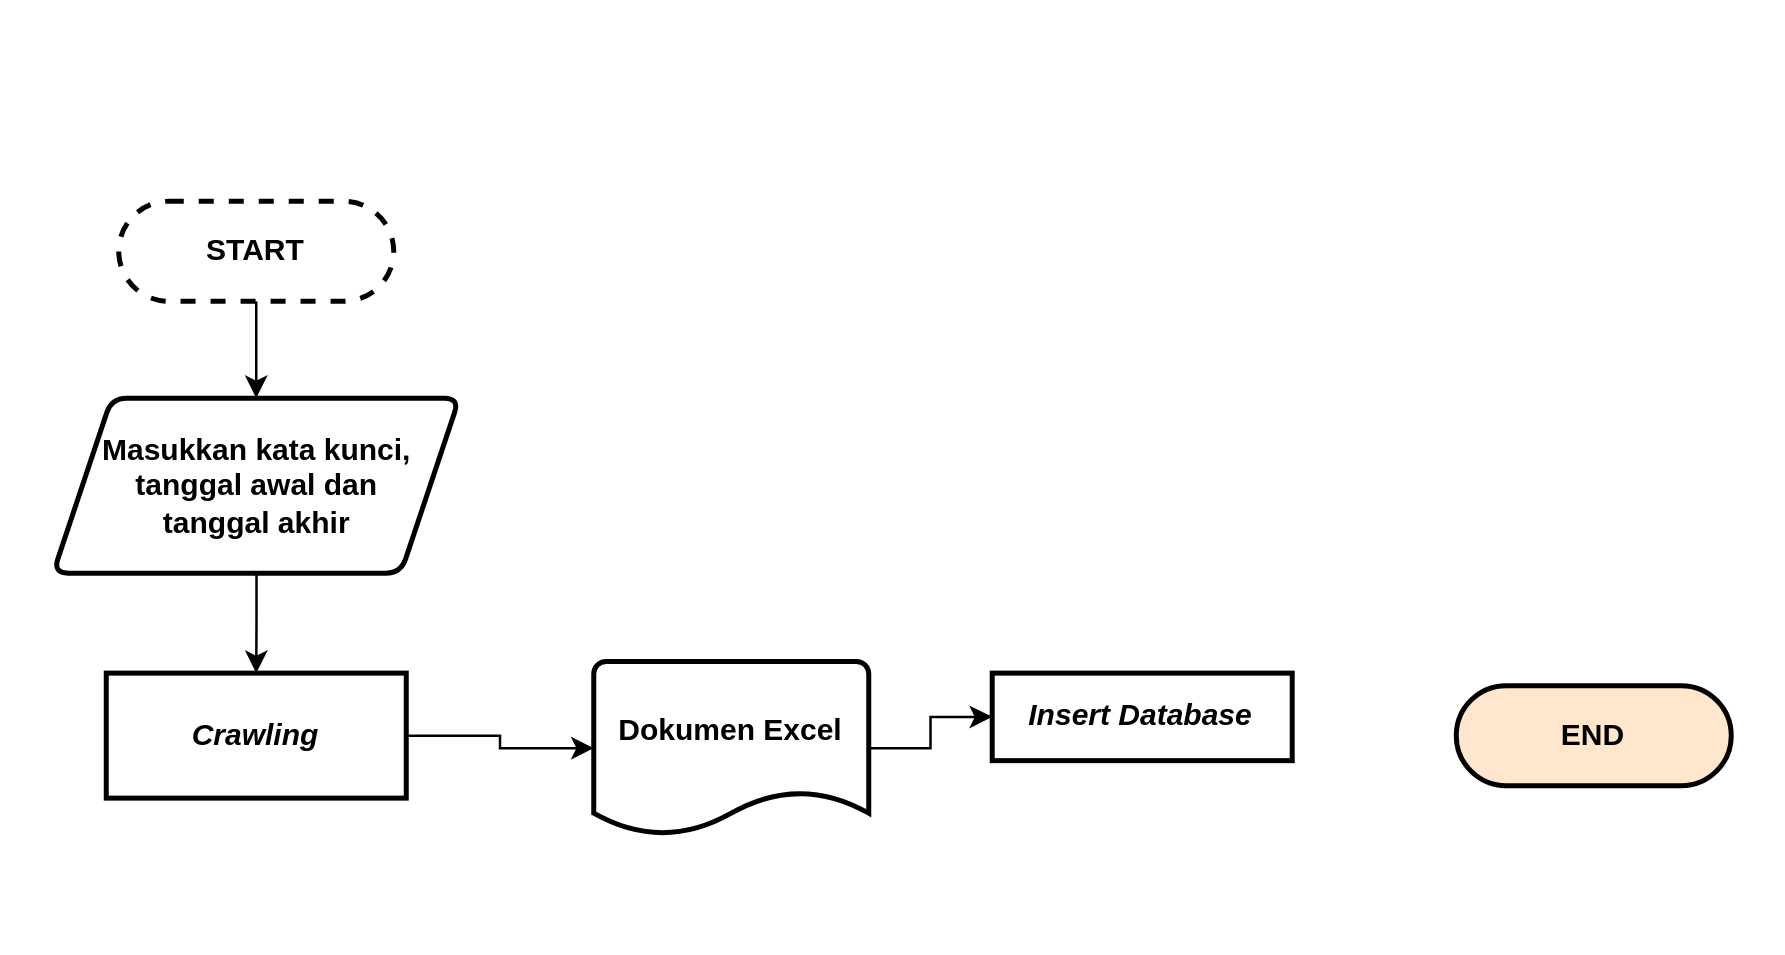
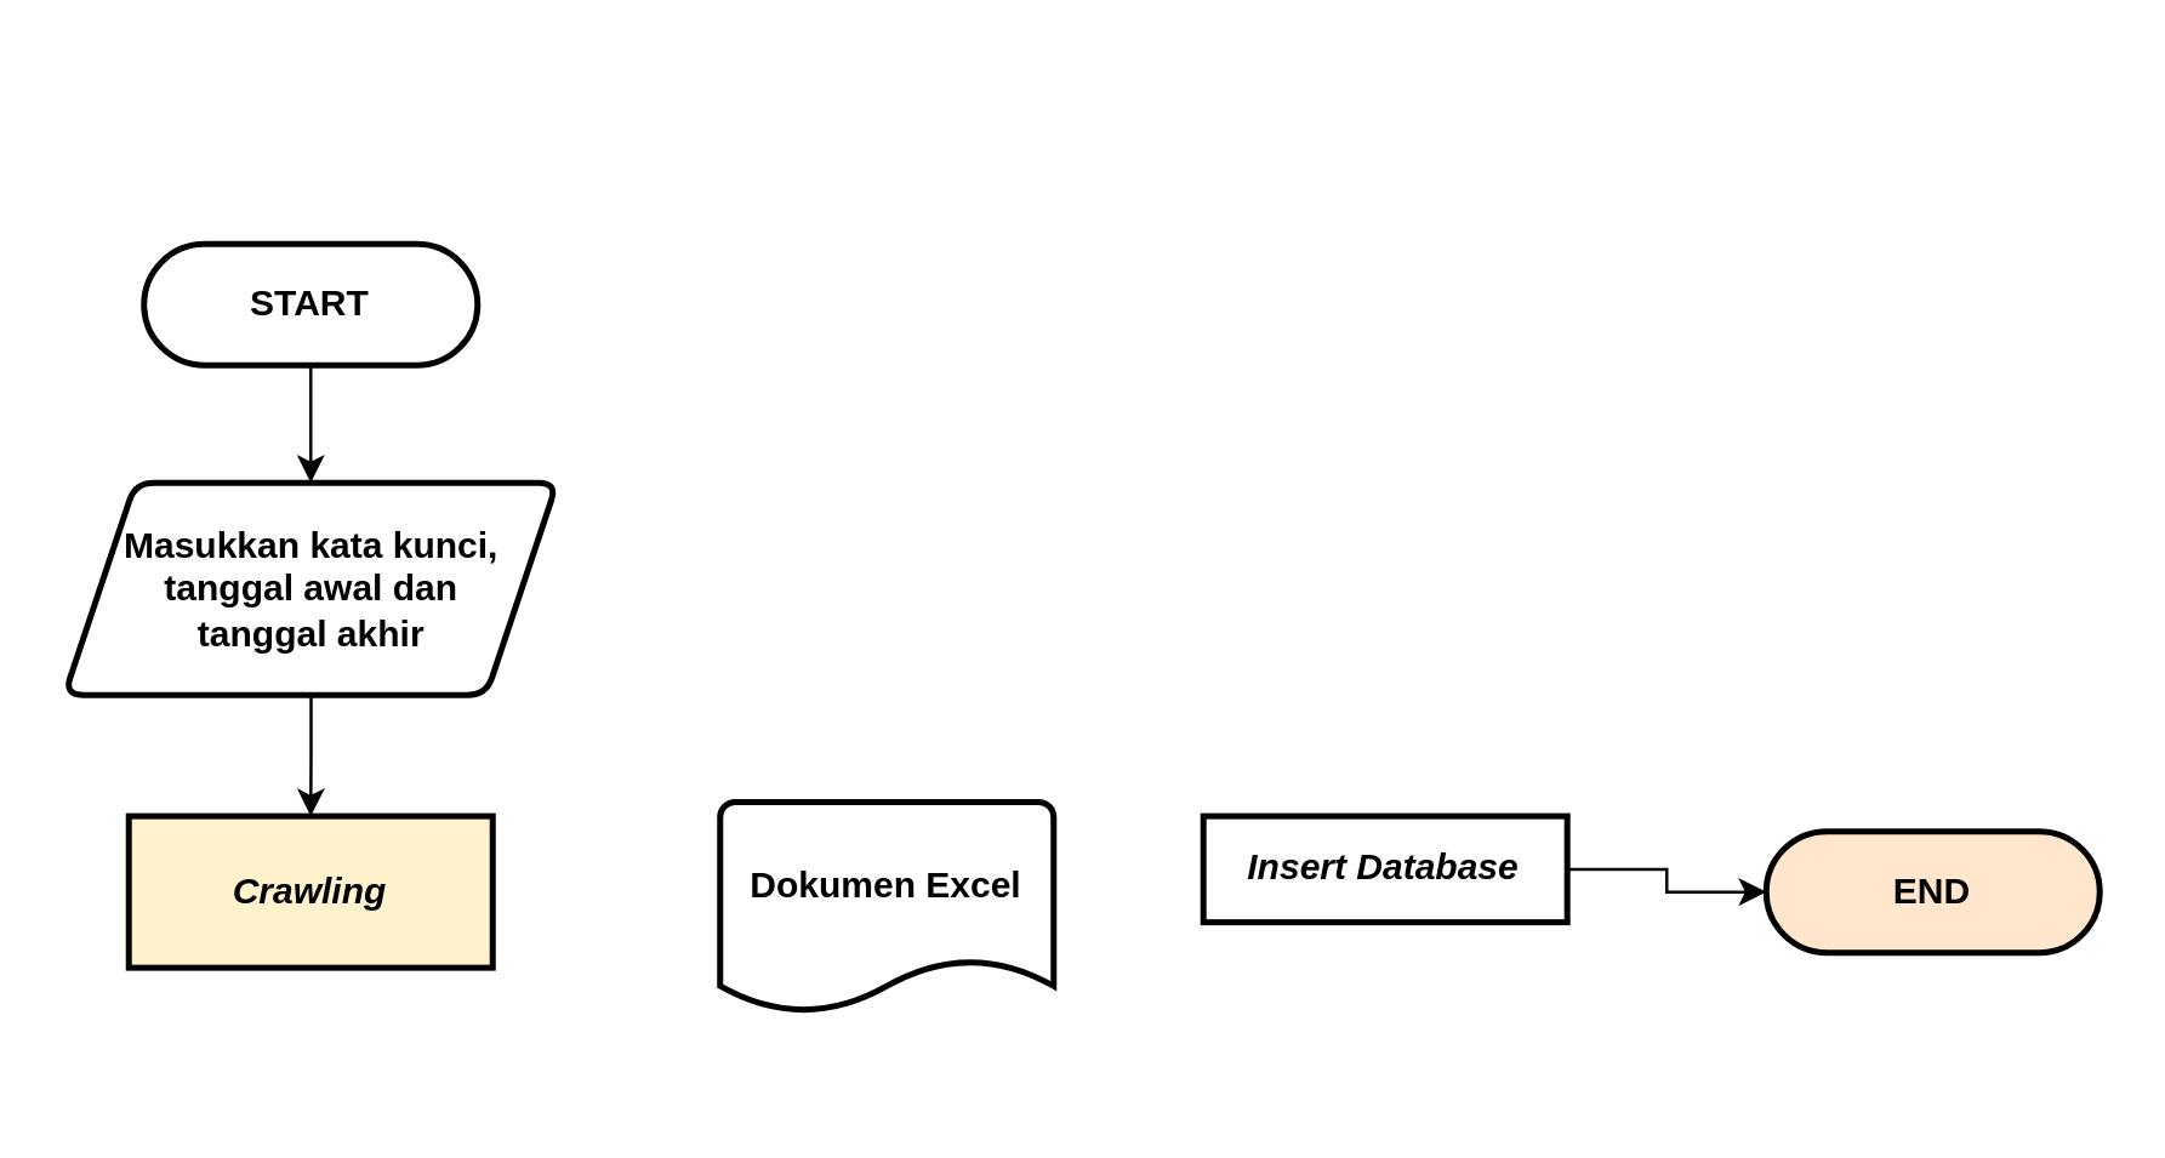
- <mxCell id="3" value="&lt;b style=&quot;font-size: 12px;&quot;&gt;START&lt;/b&gt;" style="rounded=1;whiteSpace=wrap;html=1;absoluteArcSize=1;arcSize=140;strokeWidth=2;fontSize=12;dashed=1;" parent="1" vertex="1"><mxGeometry x="47" y="80" width="110" height="40" as="geometry" /></mxCell>
+ <mxCell id="3" value="&lt;b style=&quot;font-size: 12px;&quot;&gt;START&lt;/b&gt;" style="rounded=1;whiteSpace=wrap;html=1;absoluteArcSize=1;arcSize=140;strokeWidth=2;fontSize=12;" parent="1" vertex="1"><mxGeometry x="47" y="80" width="110" height="40" as="geometry" /></mxCell>
+ <mxCell id="5" style="edgeStyle=orthogonalEdgeStyle;rounded=0;orthogonalLoop=1;jettySize=auto;html=1;entryX=0;entryY=0.5;entryDx=0;entryDy=0;fontSize=12;" parent="1" source="6" target="13" edge="1"><mxGeometry relative="1" as="geometry" /></mxCell>
- <mxCell id="10" value="&lt;b&gt;&lt;i&gt;Crawling&lt;/i&gt;&lt;/b&gt;" style="rounded=1;whiteSpace=wrap;html=1;absoluteArcSize=1;arcSize=0;strokeWidth=2;fontSize=12;" parent="1" vertex="1"><mxGeometry x="42" y="268.75" width="120" height="50" as="geometry" /></mxCell>
+ <mxCell id="10" value="&lt;b&gt;&lt;i&gt;Crawling&lt;/i&gt;&lt;/b&gt;" style="rounded=1;whiteSpace=wrap;html=1;absoluteArcSize=1;arcSize=0;strokeWidth=2;fontSize=12;fillColor=#fff2cc;" parent="1" vertex="1"><mxGeometry x="42" y="268.75" width="120" height="50" as="geometry" /></mxCell>
- <mxCell id="9" style="edgeStyle=orthogonalEdgeStyle;rounded=0;orthogonalLoop=1;jettySize=auto;html=1;entryX=0;entryY=0.5;entryDx=0;entryDy=0;entryPerimeter=0;fontSize=12;" parent="1" source="10" target="12" edge="1"><mxGeometry relative="1" as="geometry"><mxPoint x="222" y="293.75" as="targetPoint" /></mxGeometry></mxCell>
- <mxCell id="11" style="edgeStyle=orthogonalEdgeStyle;rounded=0;orthogonalLoop=1;jettySize=auto;html=1;entryX=0;entryY=0.5;entryDx=0;entryDy=0;fontSize=12;" parent="1" source="12" target="6" edge="1"><mxGeometry relative="1" as="geometry" /></mxCell>
